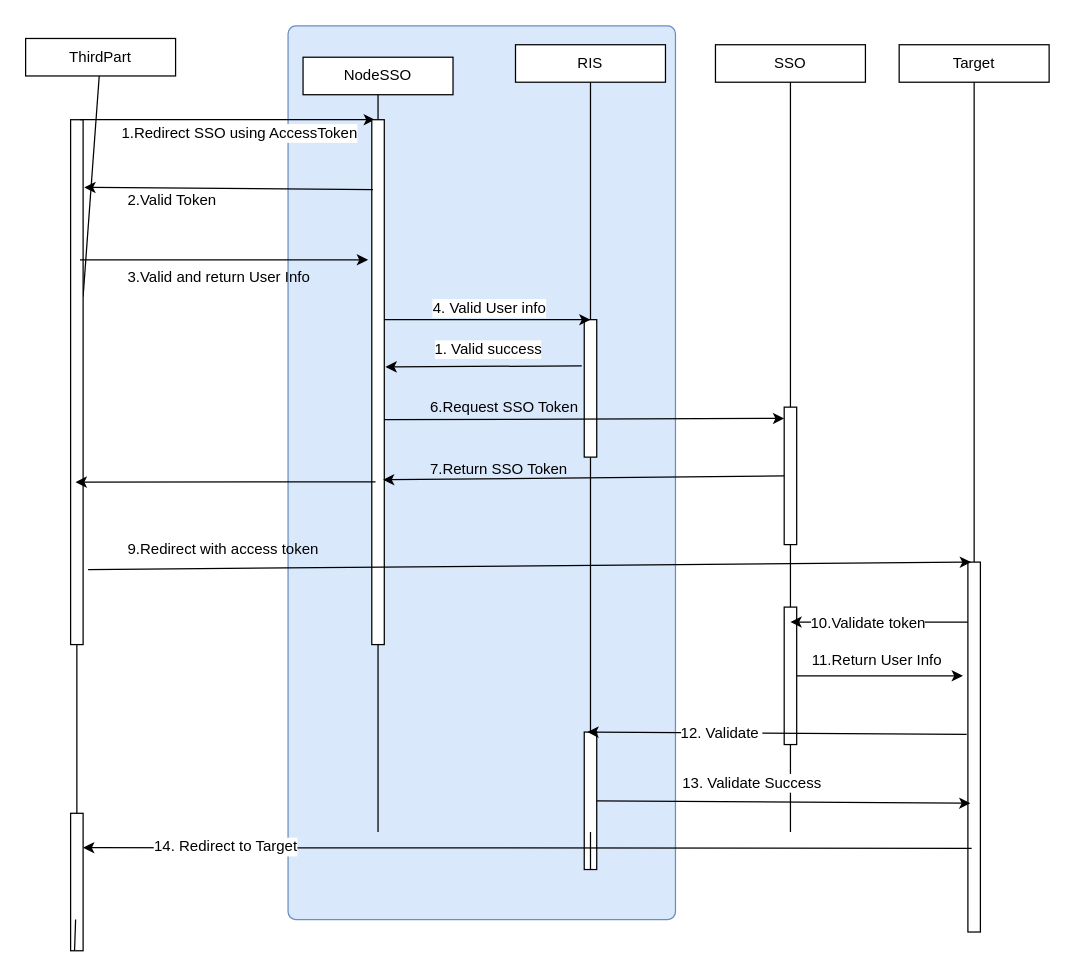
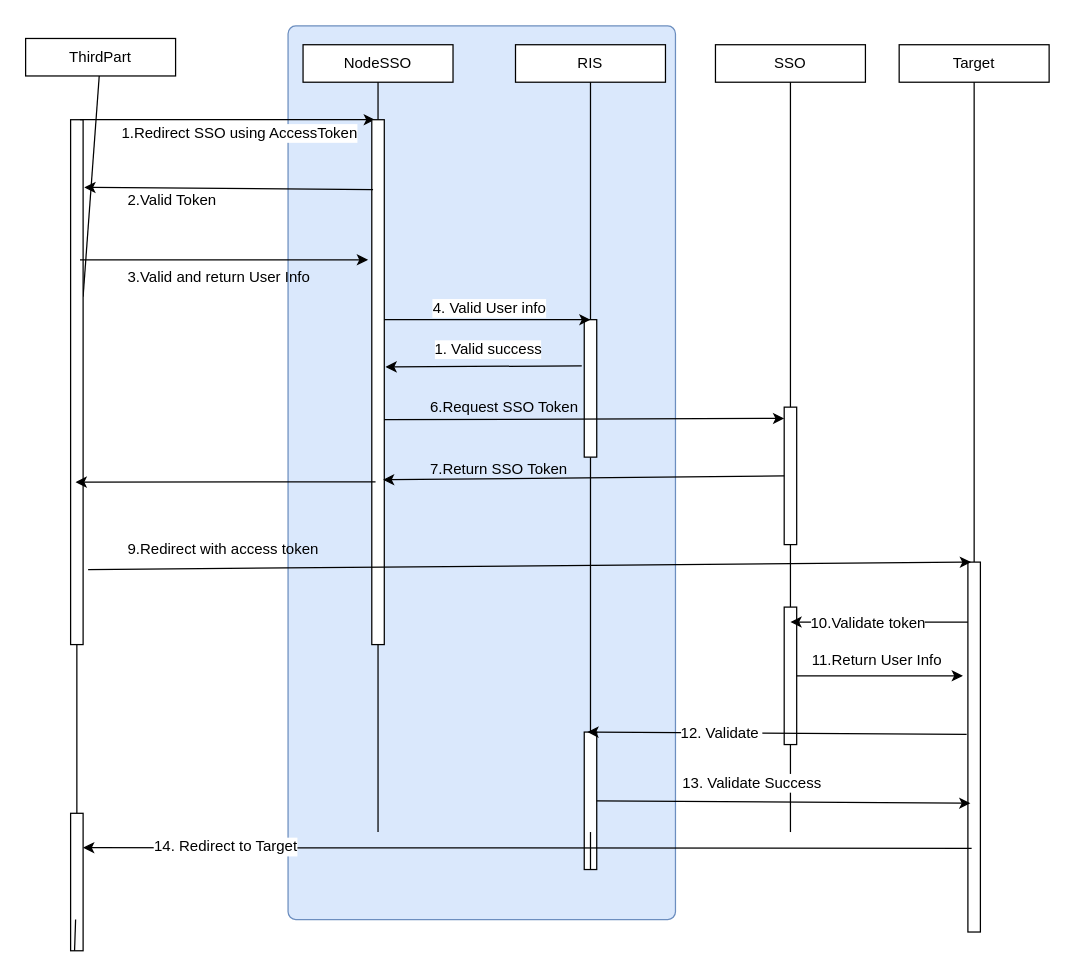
- <mxCell id="5" value="NodeSSO" style="rounded=0;whiteSpace=wrap;html=1;" parent="1" vertex="1"><mxGeometry x="242" y="45" width="120" height="30" as="geometry" /></mxCell>
+ <mxCell id="5" value="NodeSSO" style="rounded=0;whiteSpace=wrap;html=1;" parent="1" vertex="1"><mxGeometry x="242" y="35" width="120" height="30" as="geometry" /></mxCell>
